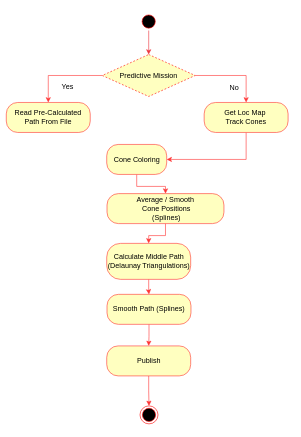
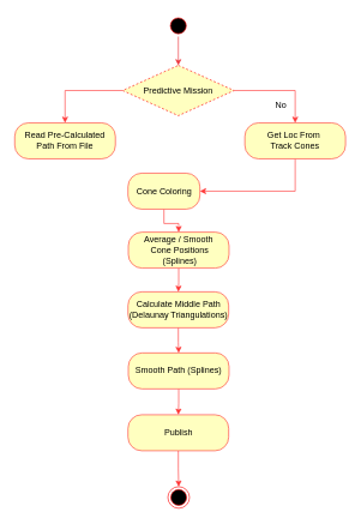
- <mxCell id="8" value="Yes" style="text;html=1;align=center;verticalAlign=middle;resizable=0;points=[];autosize=1;strokeColor=none;fillColor=none;perimeterSpacing=0;strokeWidth=0;" vertex="1" parent="1"><mxGeometry x="92" y="129" width="40" height="30" as="geometry" /></mxCell>
- <mxCell id="7" value="&lt;div&gt;Read Pre-Calculated Path From File&lt;/div&gt;" style="rounded=1;whiteSpace=wrap;html=1;fillColor=#FFFFC0;strokeColor=#FF3333;perimeterSpacing=0;arcSize=38;" vertex="1" parent="1"><mxGeometry x="10" y="170" width="140" height="50" as="geometry" /></mxCell>
+ <mxCell id="7" value="&lt;div&gt;Read Pre-Calculated Path From File&lt;/div&gt;" style="rounded=1;whiteSpace=wrap;html=1;fillColor=#FFFFC0;strokeColor=#FF3333;perimeterSpacing=0;arcSize=38;" vertex="1" parent="1"><mxGeometry x="20" y="170" width="140" height="50" as="geometry" /></mxCell>
- <mxCell id="10" value="&lt;div&gt;Get Loc Map&amp;nbsp;&lt;/div&gt;&lt;div&gt;Track Cones&lt;/div&gt;" style="rounded=1;whiteSpace=wrap;html=1;fillColor=#FFFFC0;strokeColor=#FF3333;perimeterSpacing=0;arcSize=38;" vertex="1" parent="1"><mxGeometry x="340" y="170" width="140" height="50" as="geometry" /></mxCell>
+ <mxCell id="10" value="&lt;div&gt;Get Loc From&amp;nbsp;&lt;/div&gt;&lt;div&gt;Track Cones&lt;/div&gt;" style="rounded=1;whiteSpace=wrap;html=1;fillColor=#FFFFC0;strokeColor=#FF3333;perimeterSpacing=0;arcSize=38;" vertex="1" parent="1"><mxGeometry x="340" y="170" width="140" height="50" as="geometry" /></mxCell>
- <mxCell id="20" value="&lt;div&gt;Average / Smooth&lt;/div&gt;&lt;div&gt;&amp;nbsp;Cone Positions&lt;/div&gt;&amp;nbsp;(Splines)" style="rounded=1;whiteSpace=wrap;html=1;fillColor=#FFFFC0;strokeColor=#FF3333;perimeterSpacing=0;arcSize=38;" vertex="1" parent="1"><mxGeometry x="178" y="322" width="195" height="50" as="geometry" /></mxCell>
+ <mxCell id="20" value="&lt;div&gt;Average / Smooth&lt;/div&gt;&lt;div&gt;&amp;nbsp;Cone Positions&lt;/div&gt;&amp;nbsp;(Splines)" style="rounded=1;whiteSpace=wrap;html=1;fillColor=#FFFFC0;strokeColor=#FF3333;perimeterSpacing=0;arcSize=38;" vertex="1" parent="1"><mxGeometry x="178" y="322" width="140" height="50" as="geometry" /></mxCell>
- <mxCell id="15" value="Calculate Middle Path (Delaunay Triangulations)" style="rounded=1;whiteSpace=wrap;html=1;fillColor=#FFFFC0;strokeColor=#FF3333;perimeterSpacing=0;arcSize=38;" vertex="1" parent="1"><mxGeometry x="177.5" y="405" width="140" height="60" as="geometry" /></mxCell>
+ <mxCell id="15" value="Calculate Middle Path (Delaunay Triangulations)" style="rounded=1;whiteSpace=wrap;html=1;fillColor=#FFFFC0;strokeColor=#FF3333;perimeterSpacing=0;arcSize=38;" vertex="1" parent="1"><mxGeometry x="177.5" y="405" width="140" height="50" as="geometry" /></mxCell>
